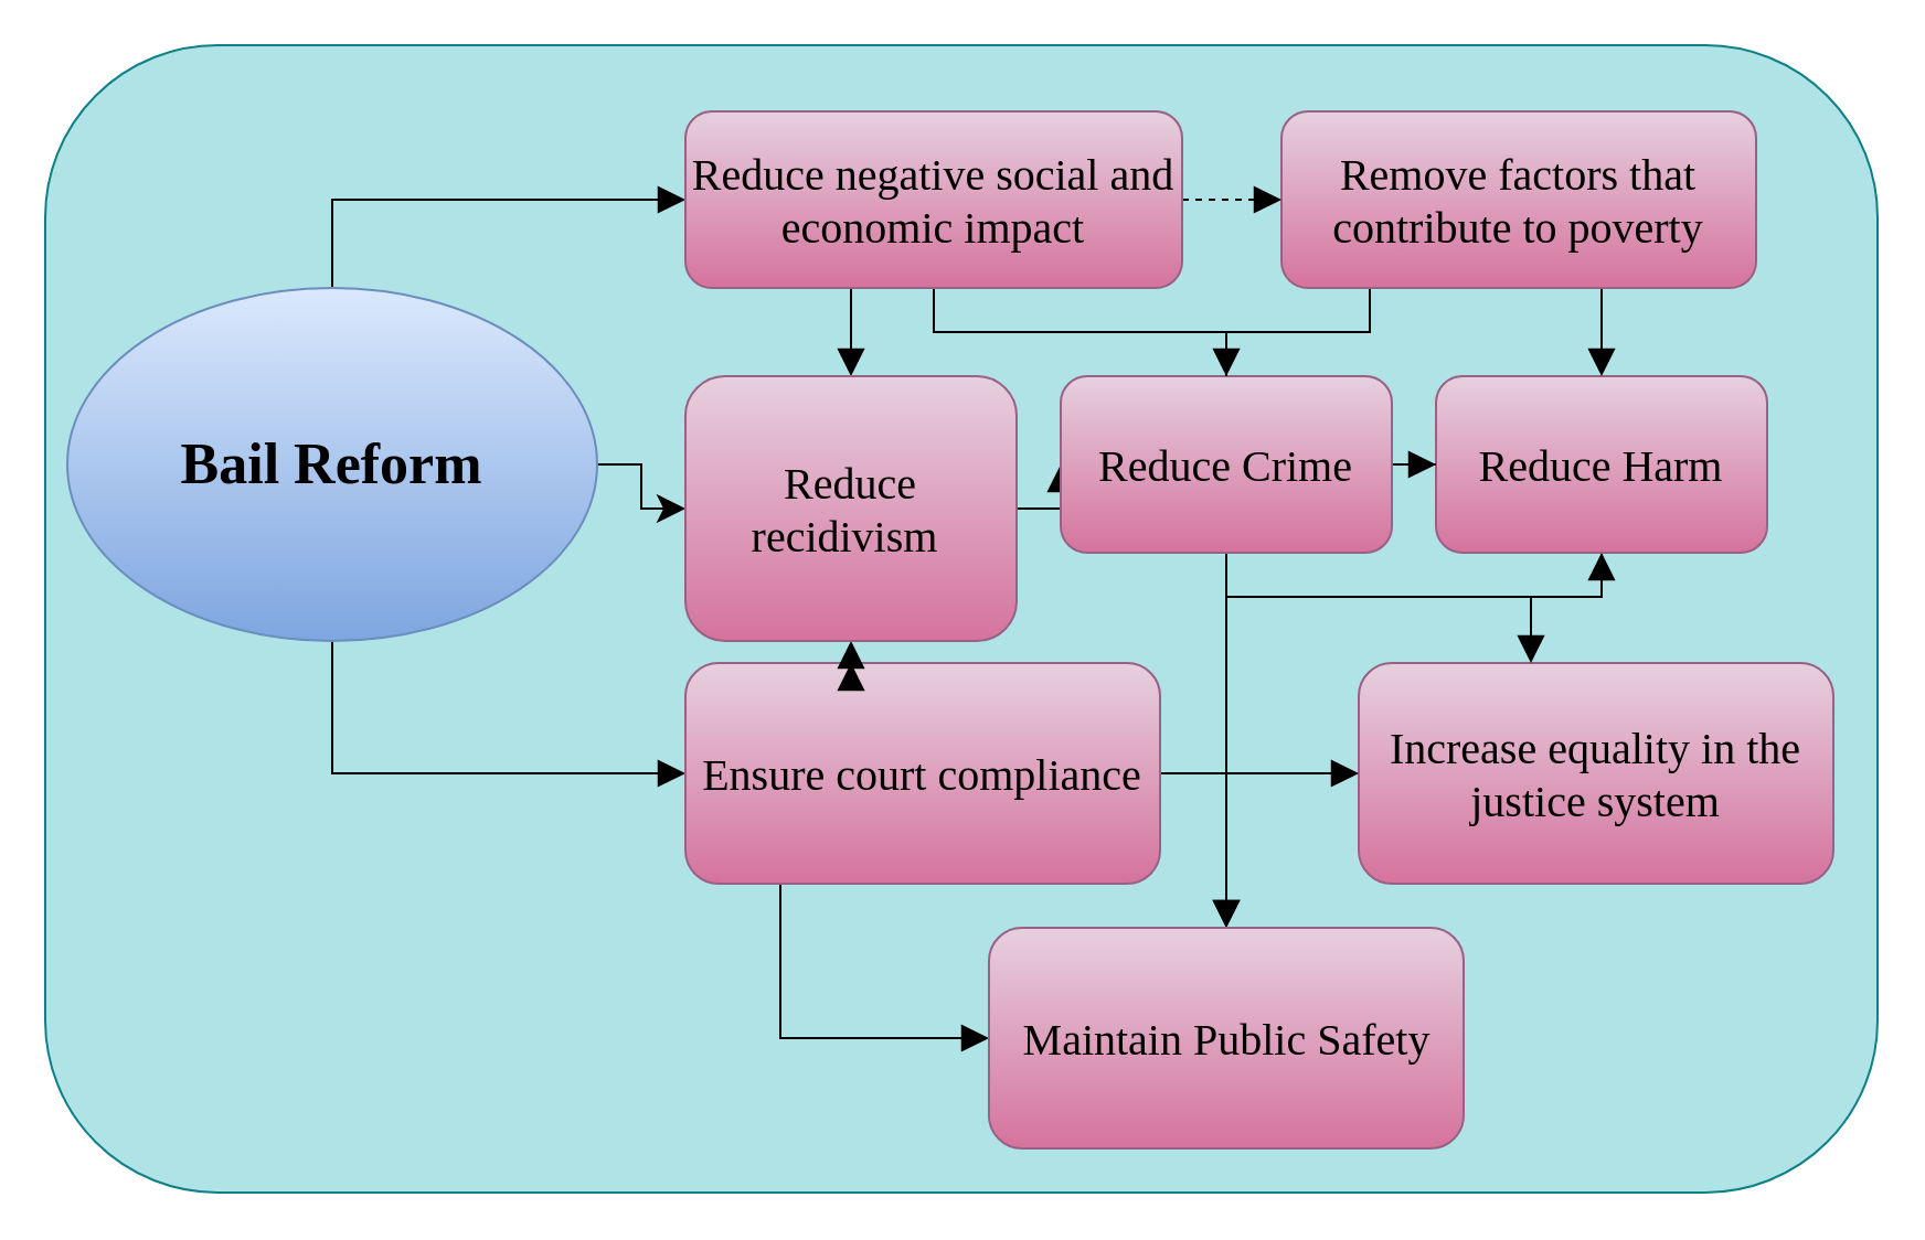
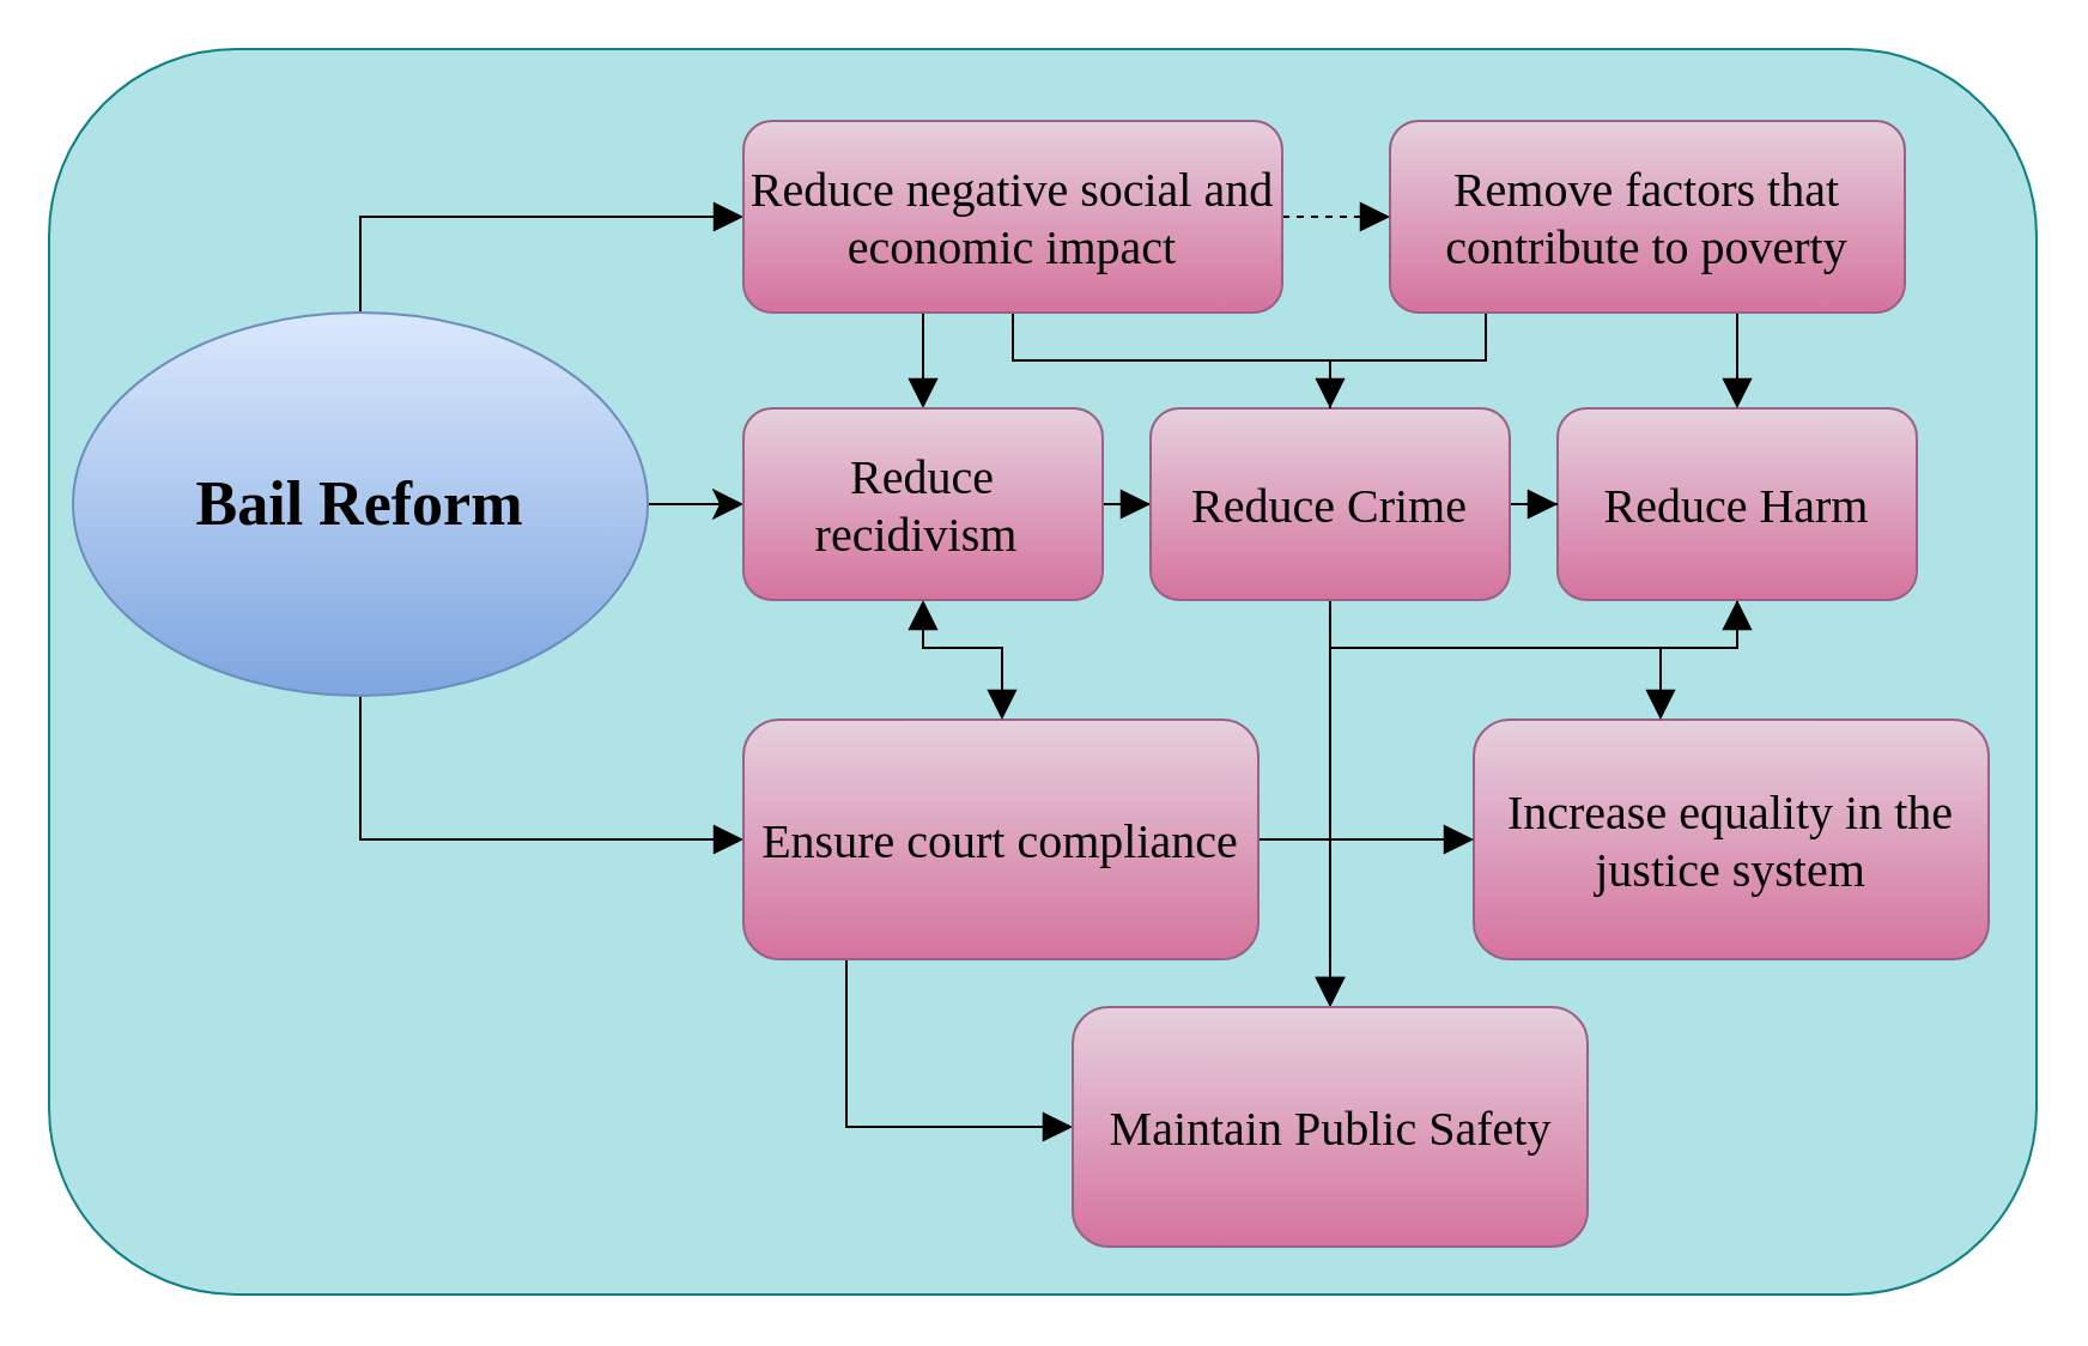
- <mxCell id="17" value="Reduce recidivism&amp;nbsp;" style="rounded=1;whiteSpace=wrap;html=1;fontFamily=Georgia;fontSize=20;fillColor=#e6d0de;gradientColor=#d5739d;strokeColor=#996185;" vertex="1" parent="1"><mxGeometry x="310" y="170" width="150" height="120" as="geometry" /></mxCell>
+ <mxCell id="17" value="Reduce recidivism&amp;nbsp;" style="rounded=1;whiteSpace=wrap;html=1;fontFamily=Georgia;fontSize=20;fillColor=#e6d0de;gradientColor=#d5739d;strokeColor=#996185;" vertex="1" parent="1"><mxGeometry x="310" y="170" width="150" height="80" as="geometry" /></mxCell>
